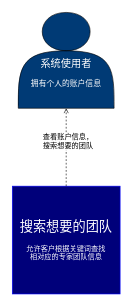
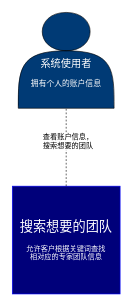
- <mxCell id="4" value="" style="endArrow=open;dashed=1;html=1;entryX=0.5;entryY=1;entryDx=0;entryDy=0;exitX=0.5;exitY=0;exitDx=0;exitDy=0;" edge="1" parent="1" source="3" target="2"><mxGeometry width="50" height="50" relative="1" as="geometry"><mxPoint x="20" y="560" as="sourcePoint" /><mxPoint x="70" y="510" as="targetPoint" /></mxGeometry></mxCell>
+ <mxCell id="4" value="" style="endArrow=none;dashed=1;html=1;entryX=0.5;entryY=1;entryDx=0;entryDy=0;exitX=0.5;exitY=0;exitDx=0;exitDy=0;" edge="1" parent="1" source="3" target="2"><mxGeometry width="50" height="50" relative="1" as="geometry"><mxPoint x="20" y="560" as="sourcePoint" /><mxPoint x="70" y="510" as="targetPoint" /></mxGeometry></mxCell>
